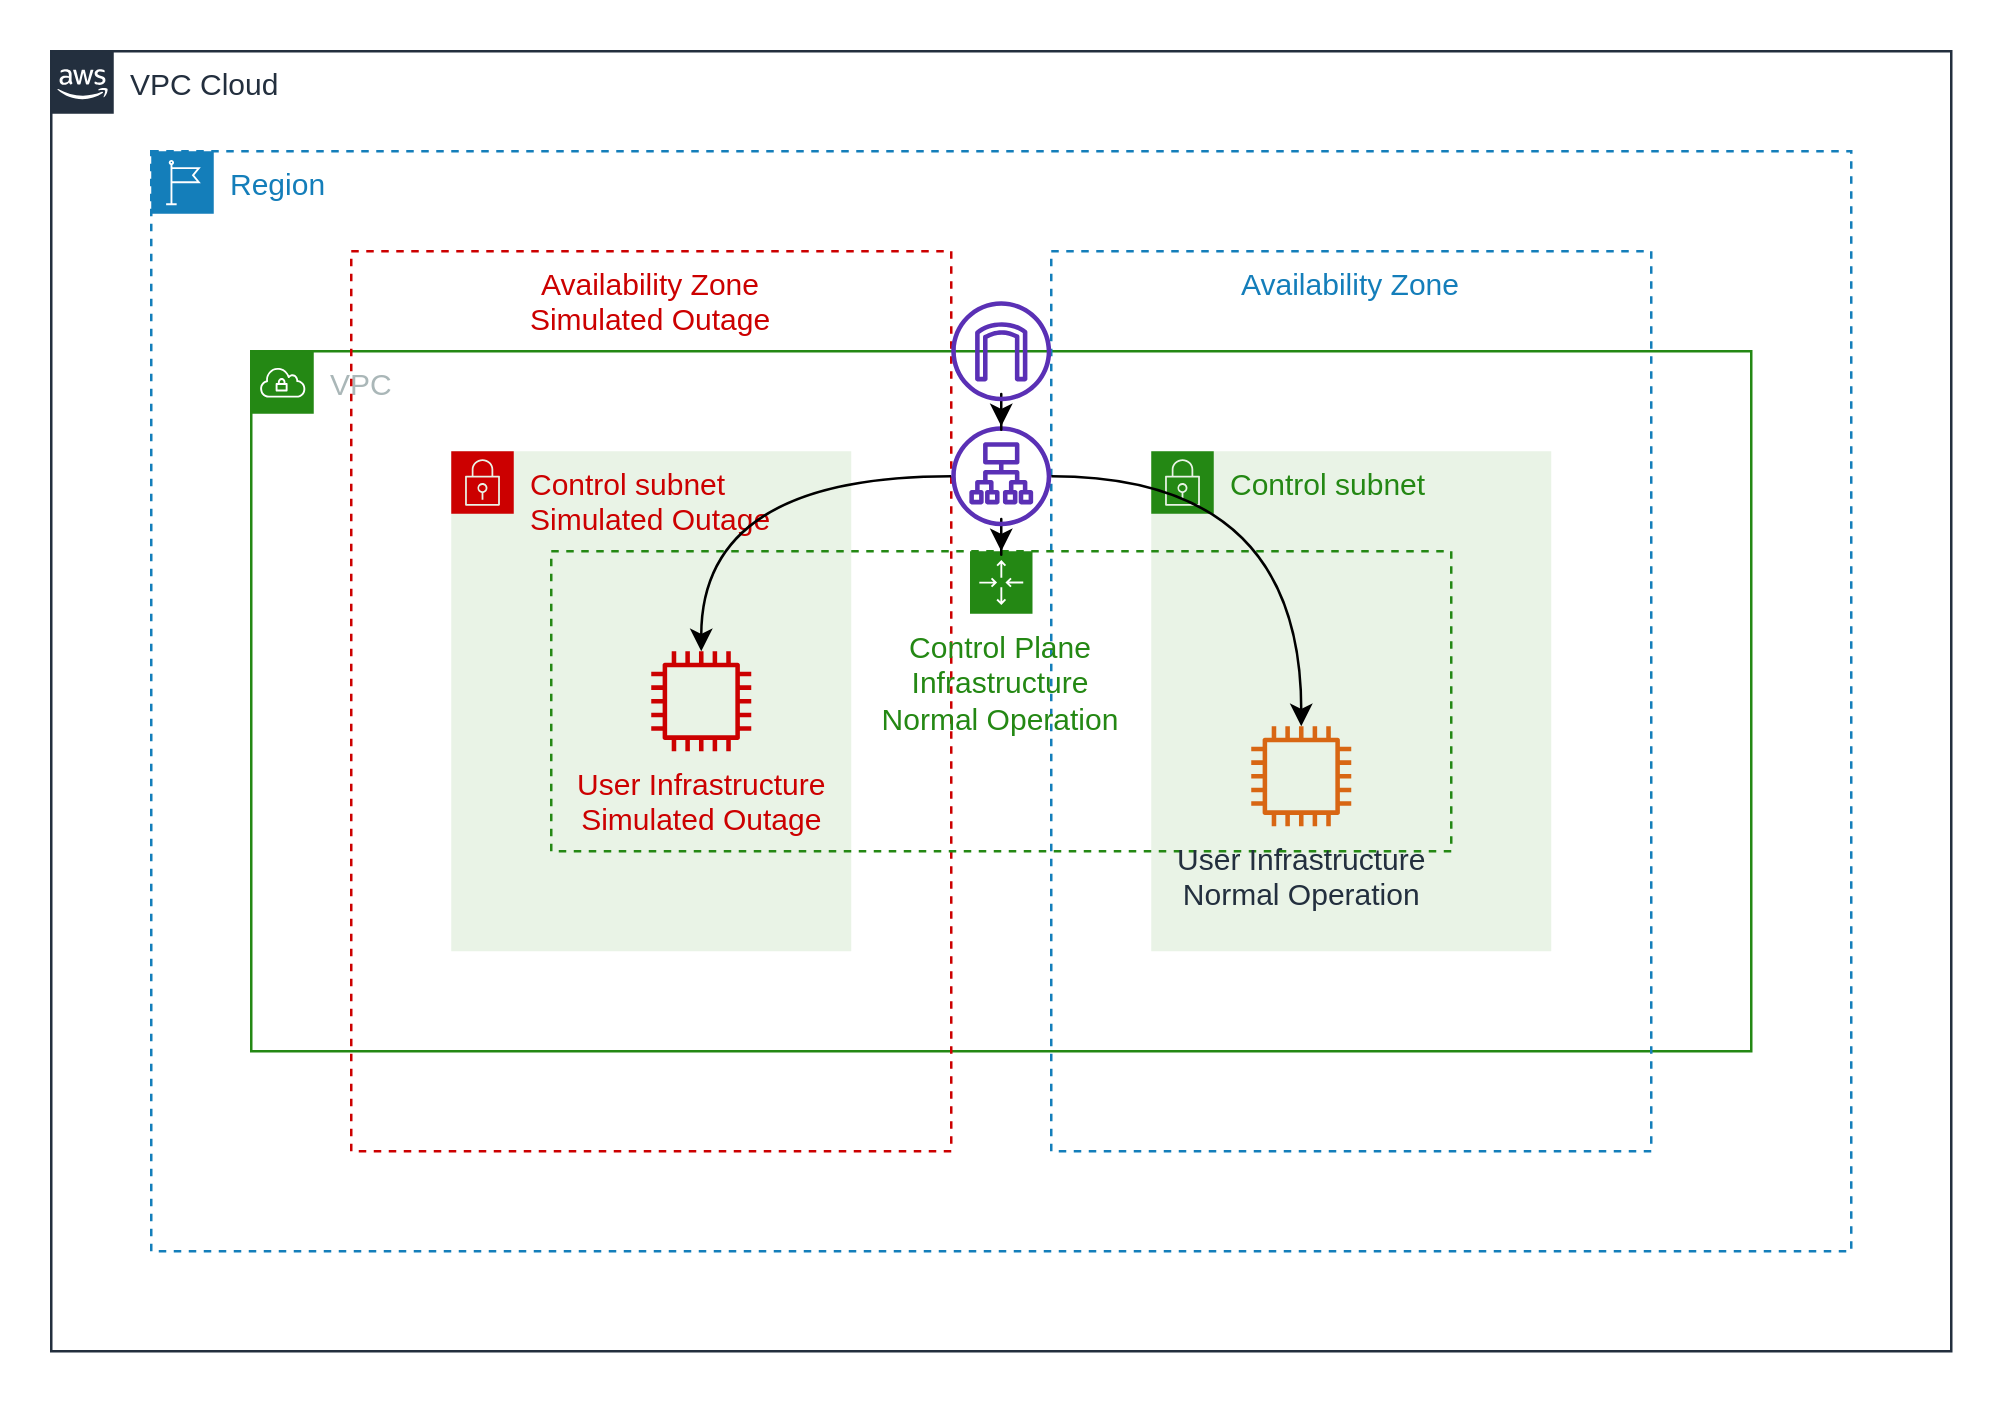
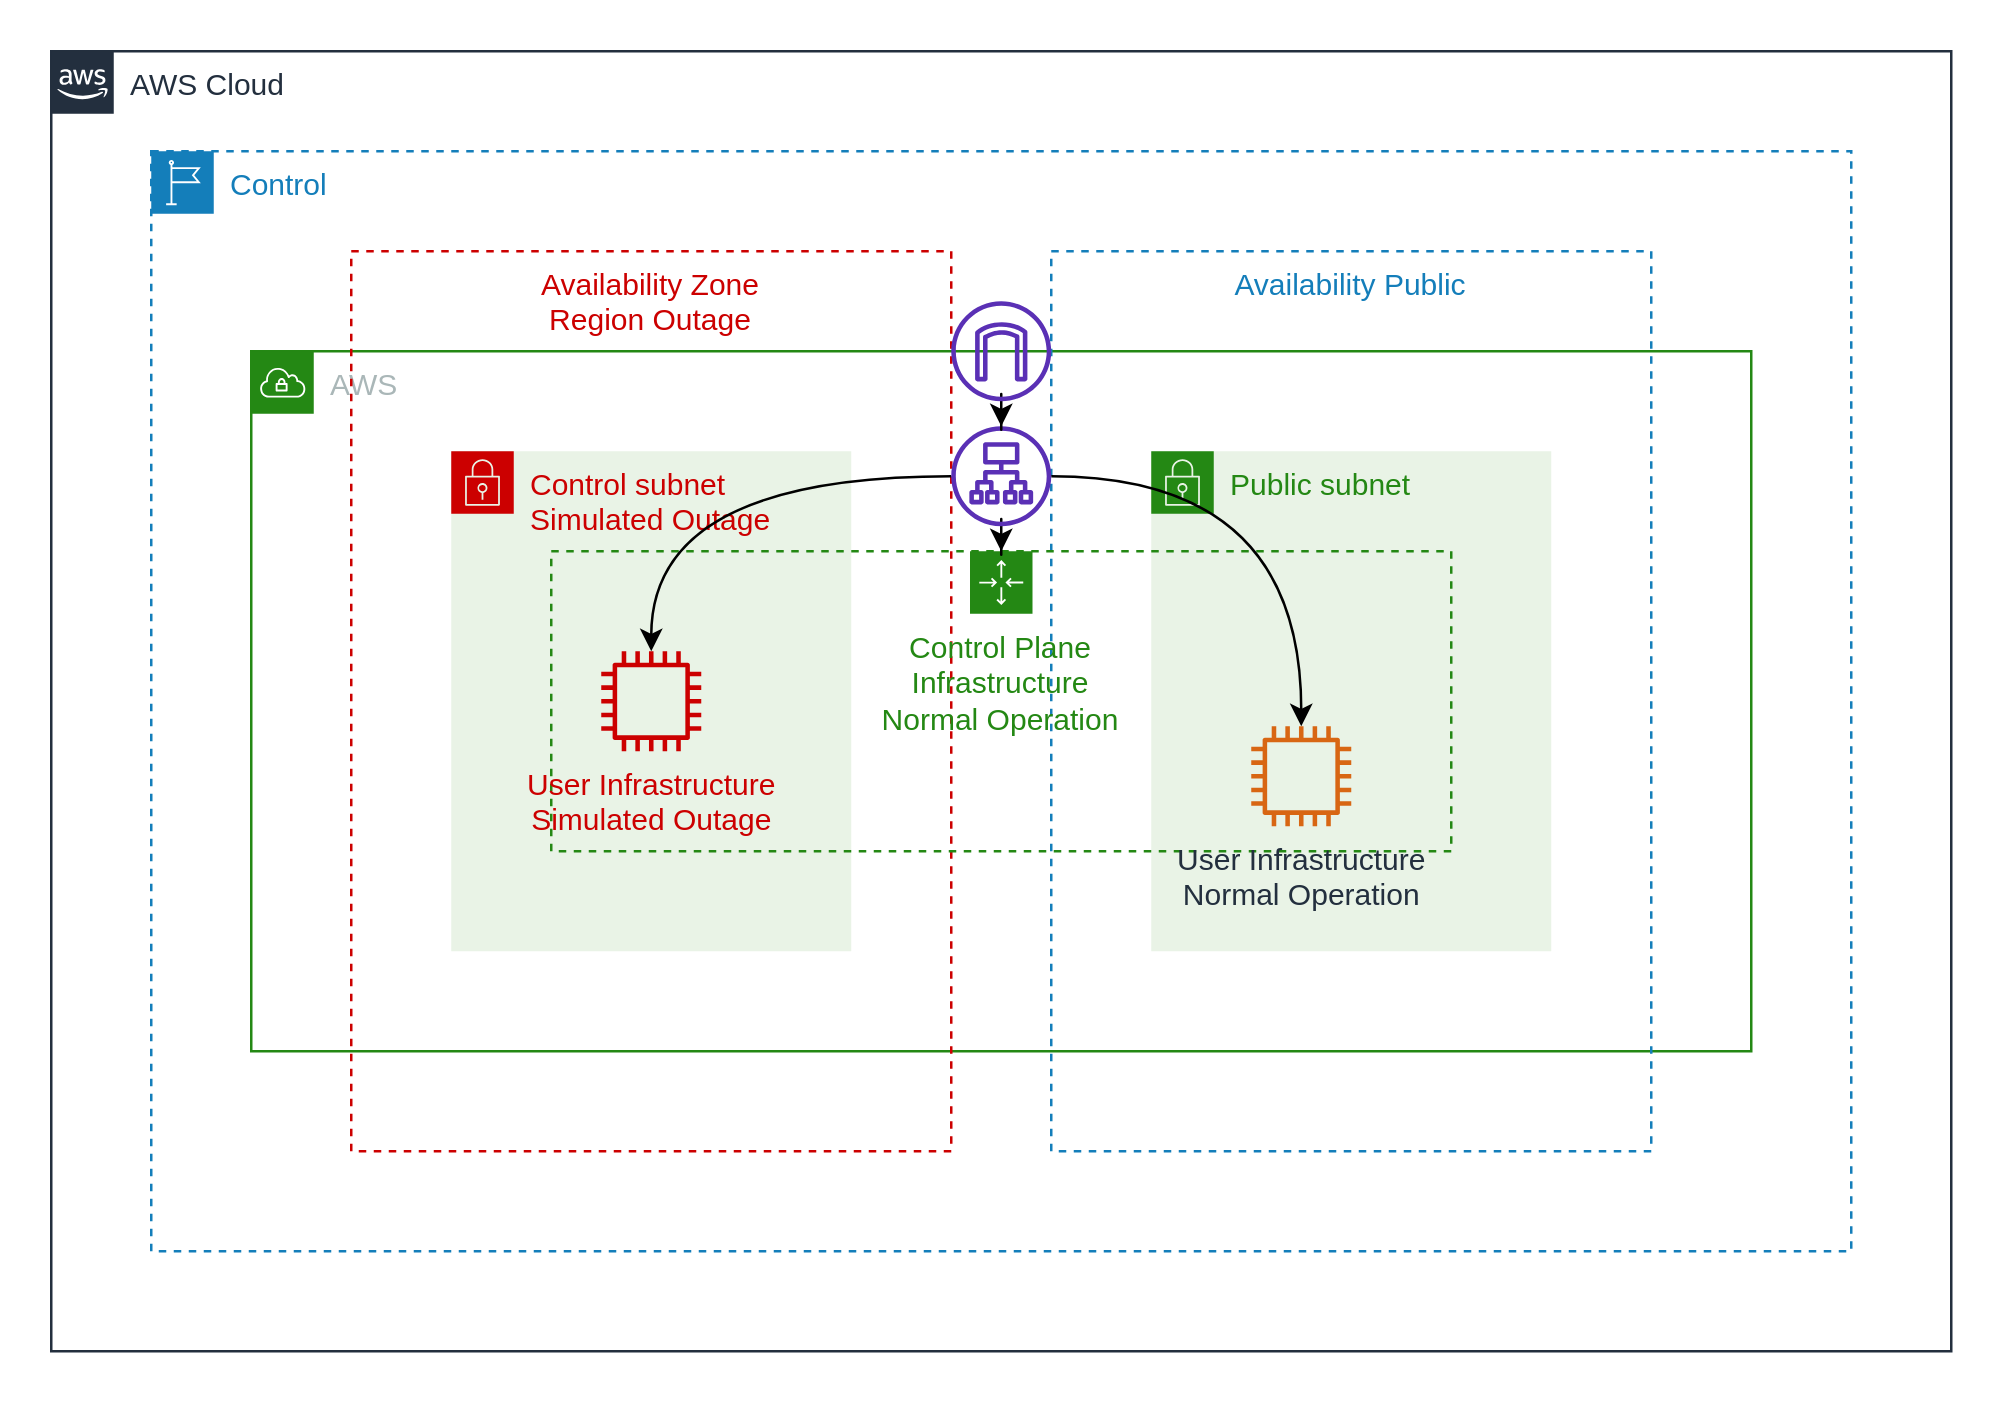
- <mxCell id="2" value="VPC Cloud" style="points=[[0,0],[0.25,0],[0.5,0],[0.75,0],[1,0],[1,0.25],[1,0.5],[1,0.75],[1,1],[0.75,1],[0.5,1],[0.25,1],[0,1],[0,0.75],[0,0.5],[0,0.25]];outlineConnect=0;gradientColor=none;html=1;whiteSpace=wrap;fontSize=12;fontStyle=0;shape=mxgraph.aws4.group;grIcon=mxgraph.aws4.group_aws_cloud_alt;strokeColor=#232F3E;fillColor=none;verticalAlign=top;align=left;spacingLeft=30;fontColor=#232F3E;dashed=0;" parent="1" vertex="1"><mxGeometry x="20" y="20" width="760" height="520" as="geometry" /></mxCell>
+ <mxCell id="2" value="AWS Cloud" style="points=[[0,0],[0.25,0],[0.5,0],[0.75,0],[1,0],[1,0.25],[1,0.5],[1,0.75],[1,1],[0.75,1],[0.5,1],[0.25,1],[0,1],[0,0.75],[0,0.5],[0,0.25]];outlineConnect=0;gradientColor=none;html=1;whiteSpace=wrap;fontSize=12;fontStyle=0;shape=mxgraph.aws4.group;grIcon=mxgraph.aws4.group_aws_cloud_alt;strokeColor=#232F3E;fillColor=none;verticalAlign=top;align=left;spacingLeft=30;fontColor=#232F3E;dashed=0;" parent="1" vertex="1"><mxGeometry x="20" y="20" width="760" height="520" as="geometry" /></mxCell>
- <mxCell id="3" value="Region" style="points=[[0,0],[0.25,0],[0.5,0],[0.75,0],[1,0],[1,0.25],[1,0.5],[1,0.75],[1,1],[0.75,1],[0.5,1],[0.25,1],[0,1],[0,0.75],[0,0.5],[0,0.25]];outlineConnect=0;gradientColor=none;html=1;whiteSpace=wrap;fontSize=12;fontStyle=0;shape=mxgraph.aws4.group;grIcon=mxgraph.aws4.group_region;strokeColor=#147EBA;fillColor=none;verticalAlign=top;align=left;spacingLeft=30;fontColor=#147EBA;dashed=1;" parent="1" vertex="1"><mxGeometry x="60" y="60" width="680" height="440" as="geometry" /></mxCell>
+ <mxCell id="3" value="Control" style="points=[[0,0],[0.25,0],[0.5,0],[0.75,0],[1,0],[1,0.25],[1,0.5],[1,0.75],[1,1],[0.75,1],[0.5,1],[0.25,1],[0,1],[0,0.75],[0,0.5],[0,0.25]];outlineConnect=0;gradientColor=none;html=1;whiteSpace=wrap;fontSize=12;fontStyle=0;shape=mxgraph.aws4.group;grIcon=mxgraph.aws4.group_region;strokeColor=#147EBA;fillColor=none;verticalAlign=top;align=left;spacingLeft=30;fontColor=#147EBA;dashed=1;" parent="1" vertex="1"><mxGeometry x="60" y="60" width="680" height="440" as="geometry" /></mxCell>
- <mxCell id="5" value="Availability Zone&#10;Simulated Outage" style="fillColor=none;dashed=1;verticalAlign=top;fontStyle=0;fontColor=#CC0000;strokeColor=#CC0000;" parent="1" vertex="1"><mxGeometry x="140" y="100" width="240" height="360" as="geometry" /></mxCell>
+ <mxCell id="5" value="Availability Zone&#10;Region Outage" style="fillColor=none;dashed=1;verticalAlign=top;fontStyle=0;fontColor=#CC0000;strokeColor=#CC0000;" parent="1" vertex="1"><mxGeometry x="140" y="100" width="240" height="360" as="geometry" /></mxCell>
- <mxCell id="6" value="Availability Zone" style="fillColor=none;strokeColor=#147EBA;dashed=1;verticalAlign=top;fontStyle=0;fontColor=#147EBA;" parent="1" vertex="1"><mxGeometry x="420" y="100" width="240" height="360" as="geometry" /></mxCell>
+ <mxCell id="6" value="Availability Public" style="fillColor=none;strokeColor=#147EBA;dashed=1;verticalAlign=top;fontStyle=0;fontColor=#147EBA;" parent="1" vertex="1"><mxGeometry x="420" y="100" width="240" height="360" as="geometry" /></mxCell>
- <mxCell id="4" value="VPC" style="points=[[0,0],[0.25,0],[0.5,0],[0.75,0],[1,0],[1,0.25],[1,0.5],[1,0.75],[1,1],[0.75,1],[0.5,1],[0.25,1],[0,1],[0,0.75],[0,0.5],[0,0.25]];outlineConnect=0;gradientColor=none;html=1;whiteSpace=wrap;fontSize=12;fontStyle=0;shape=mxgraph.aws4.group;grIcon=mxgraph.aws4.group_vpc;strokeColor=#248814;fillColor=none;verticalAlign=top;align=left;spacingLeft=30;fontColor=#AAB7B8;dashed=0;" parent="1" vertex="1"><mxGeometry x="100" y="140" width="600" height="280" as="geometry" /></mxCell>
+ <mxCell id="4" value="AWS" style="points=[[0,0],[0.25,0],[0.5,0],[0.75,0],[1,0],[1,0.25],[1,0.5],[1,0.75],[1,1],[0.75,1],[0.5,1],[0.25,1],[0,1],[0,0.75],[0,0.5],[0,0.25]];outlineConnect=0;gradientColor=none;html=1;whiteSpace=wrap;fontSize=12;fontStyle=0;shape=mxgraph.aws4.group;grIcon=mxgraph.aws4.group_vpc;strokeColor=#248814;fillColor=none;verticalAlign=top;align=left;spacingLeft=30;fontColor=#AAB7B8;dashed=0;" parent="1" vertex="1"><mxGeometry x="100" y="140" width="600" height="280" as="geometry" /></mxCell>
- <mxCell id="8" value="Control subnet" style="points=[[0,0],[0.25,0],[0.5,0],[0.75,0],[1,0],[1,0.25],[1,0.5],[1,0.75],[1,1],[0.75,1],[0.5,1],[0.25,1],[0,1],[0,0.75],[0,0.5],[0,0.25]];outlineConnect=0;gradientColor=none;html=1;whiteSpace=wrap;fontSize=12;fontStyle=0;shape=mxgraph.aws4.group;grIcon=mxgraph.aws4.group_security_group;grStroke=0;strokeColor=#248814;fillColor=#E9F3E6;verticalAlign=top;align=left;spacingLeft=30;fontColor=#248814;dashed=0;" parent="1" vertex="1"><mxGeometry x="460" y="180" width="160" height="200" as="geometry" /></mxCell>
+ <mxCell id="8" value="Public subnet" style="points=[[0,0],[0.25,0],[0.5,0],[0.75,0],[1,0],[1,0.25],[1,0.5],[1,0.75],[1,1],[0.75,1],[0.5,1],[0.25,1],[0,1],[0,0.75],[0,0.5],[0,0.25]];outlineConnect=0;gradientColor=none;html=1;whiteSpace=wrap;fontSize=12;fontStyle=0;shape=mxgraph.aws4.group;grIcon=mxgraph.aws4.group_security_group;grStroke=0;strokeColor=#248814;fillColor=#E9F3E6;verticalAlign=top;align=left;spacingLeft=30;fontColor=#248814;dashed=0;" parent="1" vertex="1"><mxGeometry x="460" y="180" width="160" height="200" as="geometry" /></mxCell>
- <mxCell id="10" value="User Infrastructure&lt;br&gt;Simulated Outage" style="outlineConnect=0;gradientColor=none;strokeColor=none;dashed=0;verticalLabelPosition=bottom;verticalAlign=top;align=center;html=1;fontSize=12;fontStyle=0;aspect=fixed;pointerEvents=1;shape=mxgraph.aws4.instance2;fontColor=#CC0000;fillColor=#CC0000;" parent="1" vertex="1"><mxGeometry x="260" y="260" width="40" height="40" as="geometry" /></mxCell>
+ <mxCell id="10" value="User Infrastructure&lt;br&gt;Simulated Outage" style="outlineConnect=0;gradientColor=none;strokeColor=none;dashed=0;verticalLabelPosition=bottom;verticalAlign=top;align=center;html=1;fontSize=12;fontStyle=0;aspect=fixed;pointerEvents=1;shape=mxgraph.aws4.instance2;fontColor=#CC0000;fillColor=#CC0000;" parent="1" vertex="1"><mxGeometry x="240" y="260" width="40" height="40" as="geometry" /></mxCell>
